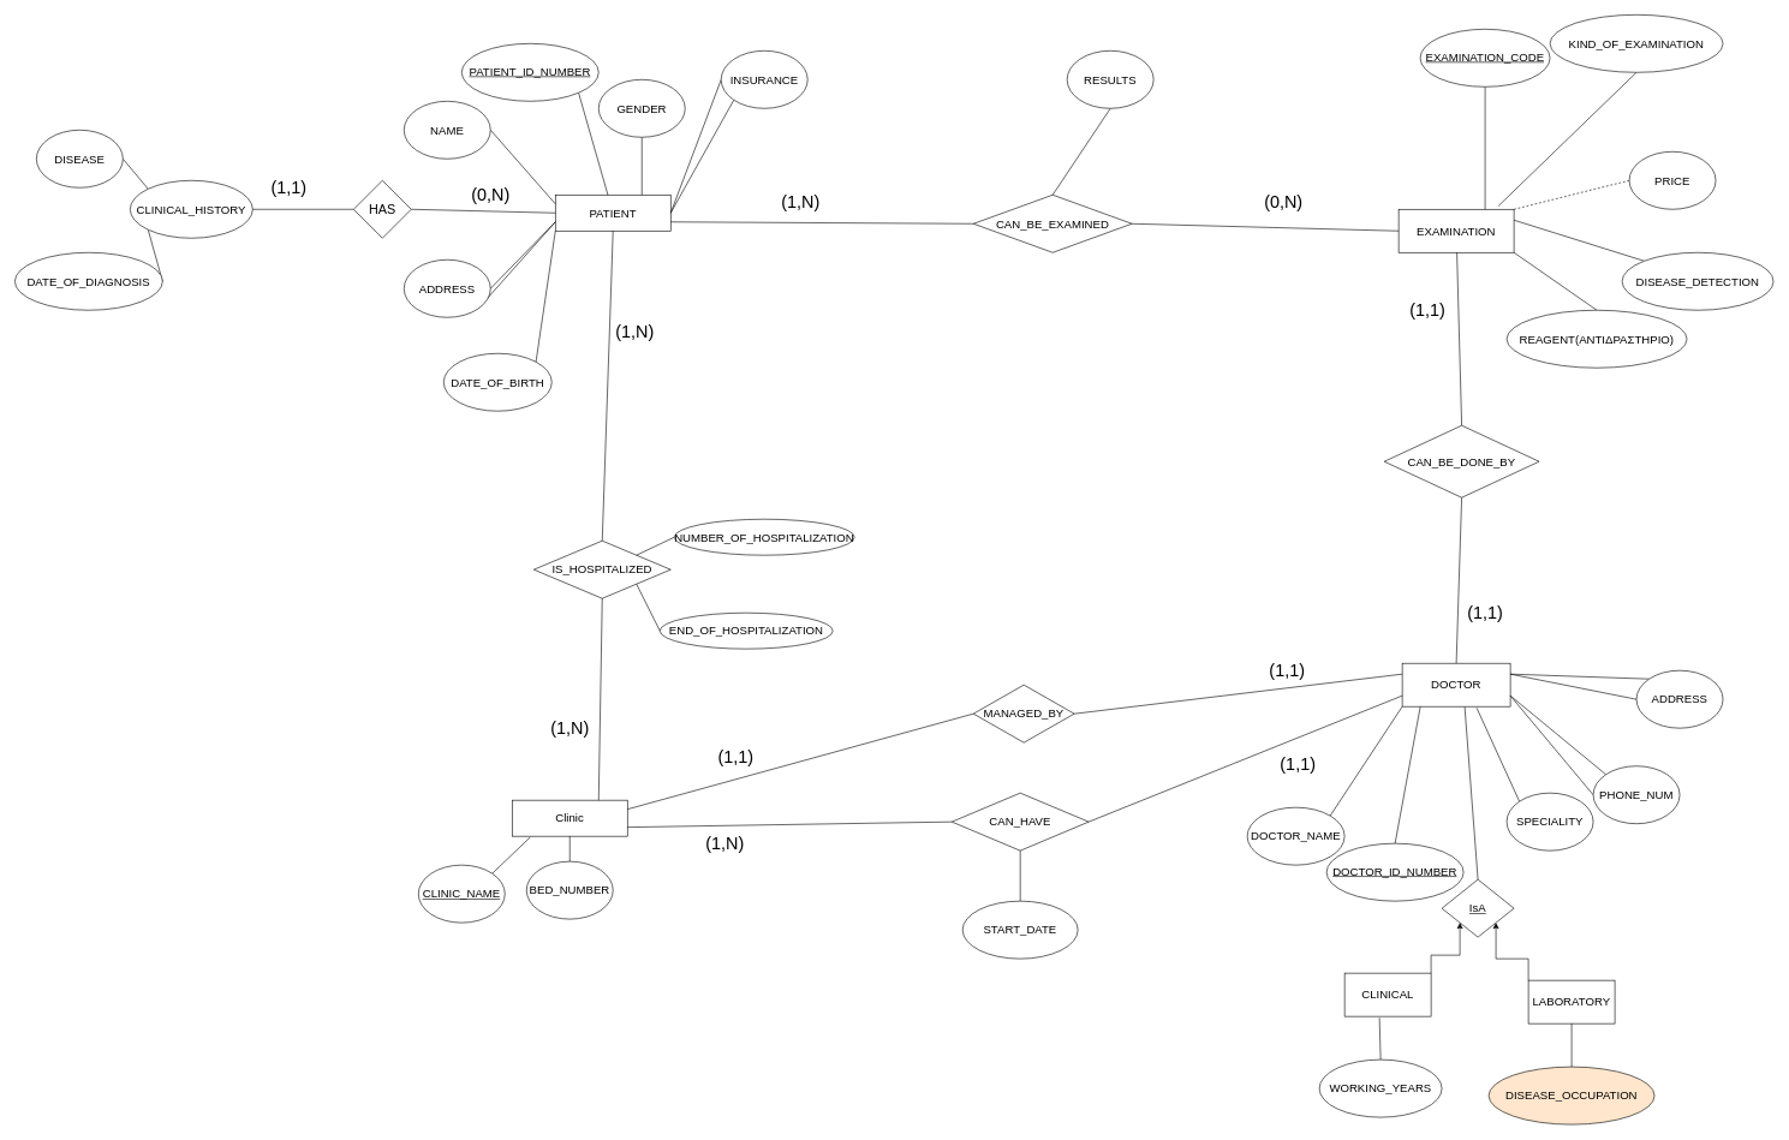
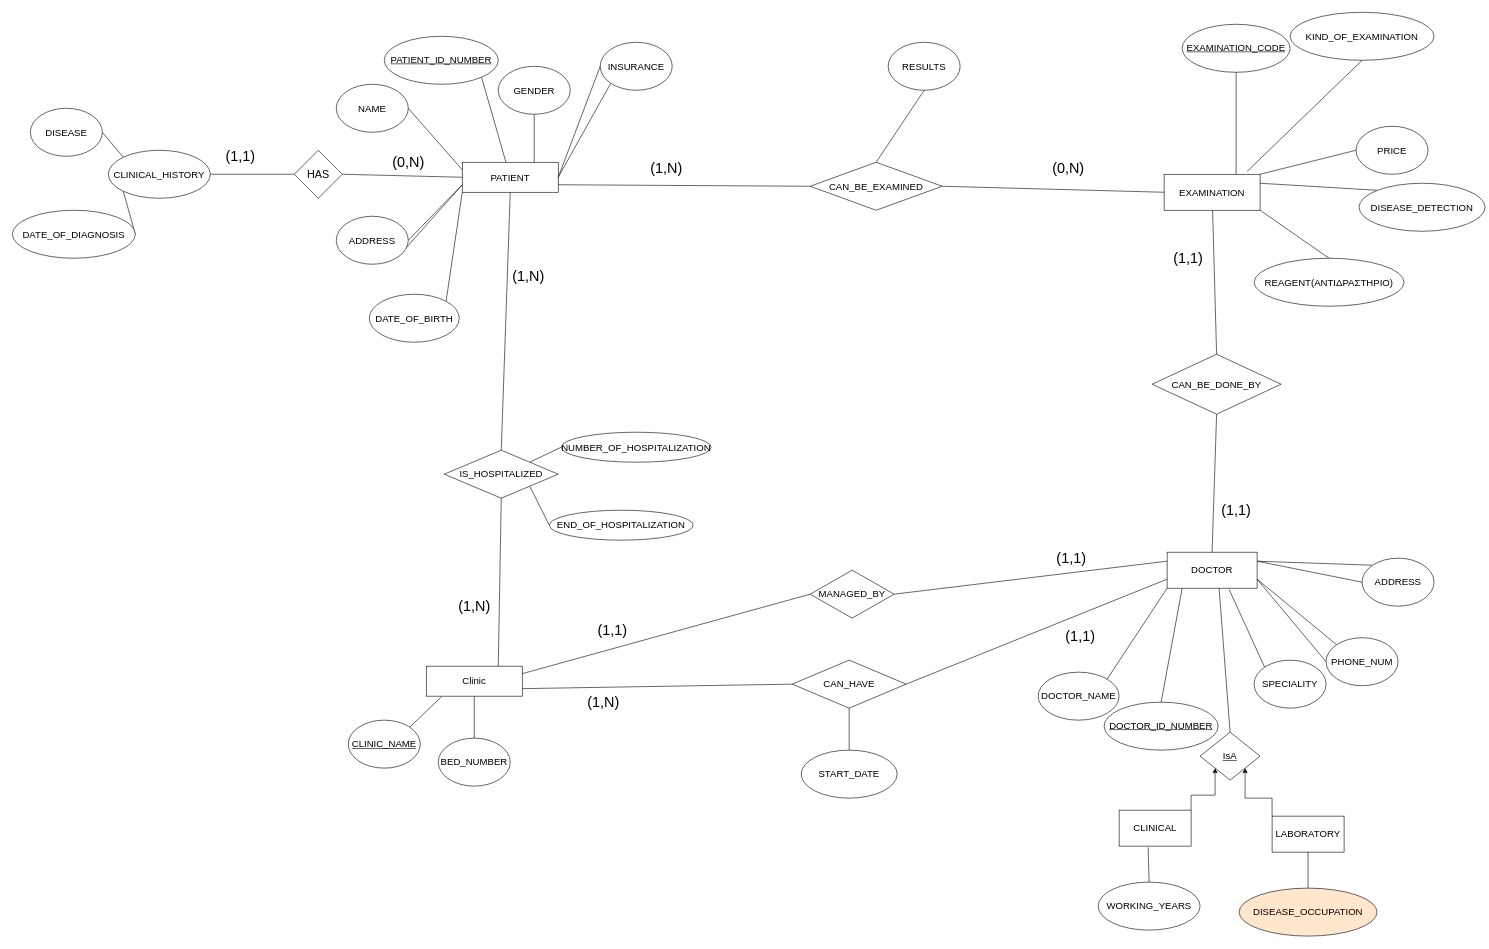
- <mxCell id="26" style="rounded=0;orthogonalLoop=1;jettySize=auto;html=1;exitX=0;exitY=0.5;exitDx=0;exitDy=0;entryX=1;entryY=0;entryDx=0;entryDy=0;endArrow=none;endFill=0;dashed=1;" parent="1" source="27" target="23" edge="1"><mxGeometry relative="1" as="geometry" /></mxCell>
+ <mxCell id="26" style="rounded=0;orthogonalLoop=1;jettySize=auto;html=1;exitX=0;exitY=0.5;exitDx=0;exitDy=0;entryX=1;entryY=0;entryDx=0;entryDy=0;endArrow=none;endFill=0;" parent="1" source="27" target="23" edge="1"><mxGeometry relative="1" as="geometry" /></mxCell>
- <mxCell id="31" value="&lt;font size=&quot;3&quot;&gt;DISEASE_DETECTION&lt;/font&gt;" style="ellipse;whiteSpace=wrap;html=1;" parent="1" vertex="1"><mxGeometry x="2250" y="350" width="210" height="80" as="geometry" /></mxCell>
+ <mxCell id="31" value="&lt;font size=&quot;3&quot;&gt;DISEASE_DETECTION&lt;/font&gt;" style="ellipse;whiteSpace=wrap;html=1;" parent="1" vertex="1"><mxGeometry x="2265" y="305" width="210" height="80" as="geometry" /></mxCell>
- <mxCell id="22" value="&lt;font size=&quot;3&quot;&gt;BED_NUMBER&lt;/font&gt;" style="ellipse;whiteSpace=wrap;html=1;" parent="1" vertex="1"><mxGeometry x="730" y="1195" width="120" height="80" as="geometry" /></mxCell>
+ <mxCell id="22" value="&lt;font size=&quot;3&quot;&gt;BED_NUMBER&lt;/font&gt;" style="ellipse;whiteSpace=wrap;html=1;" parent="1" vertex="1"><mxGeometry x="730" y="1230" width="120" height="80" as="geometry" /></mxCell>
